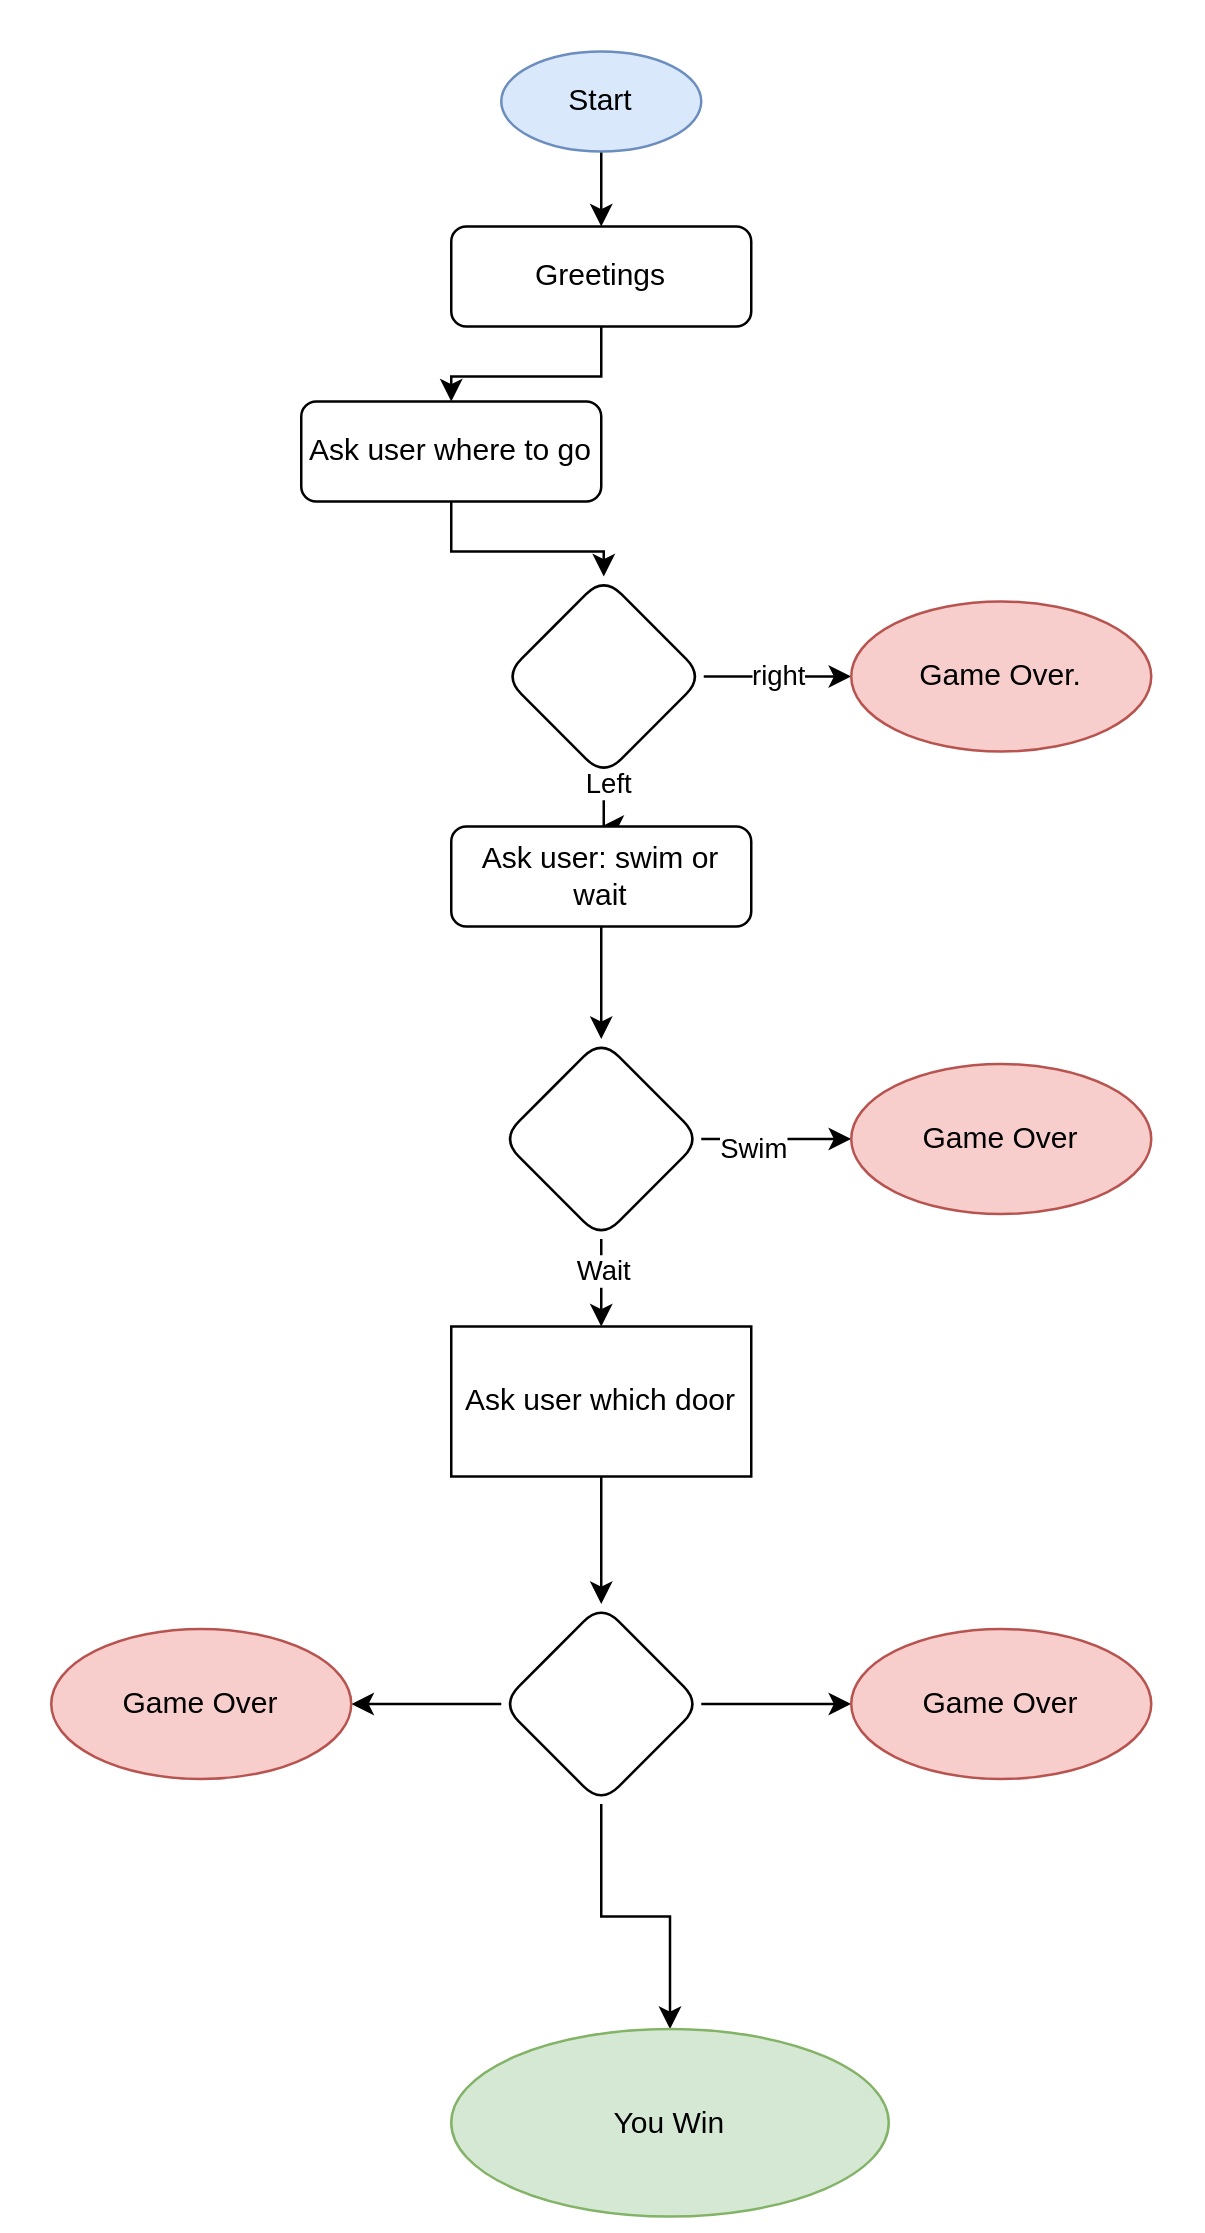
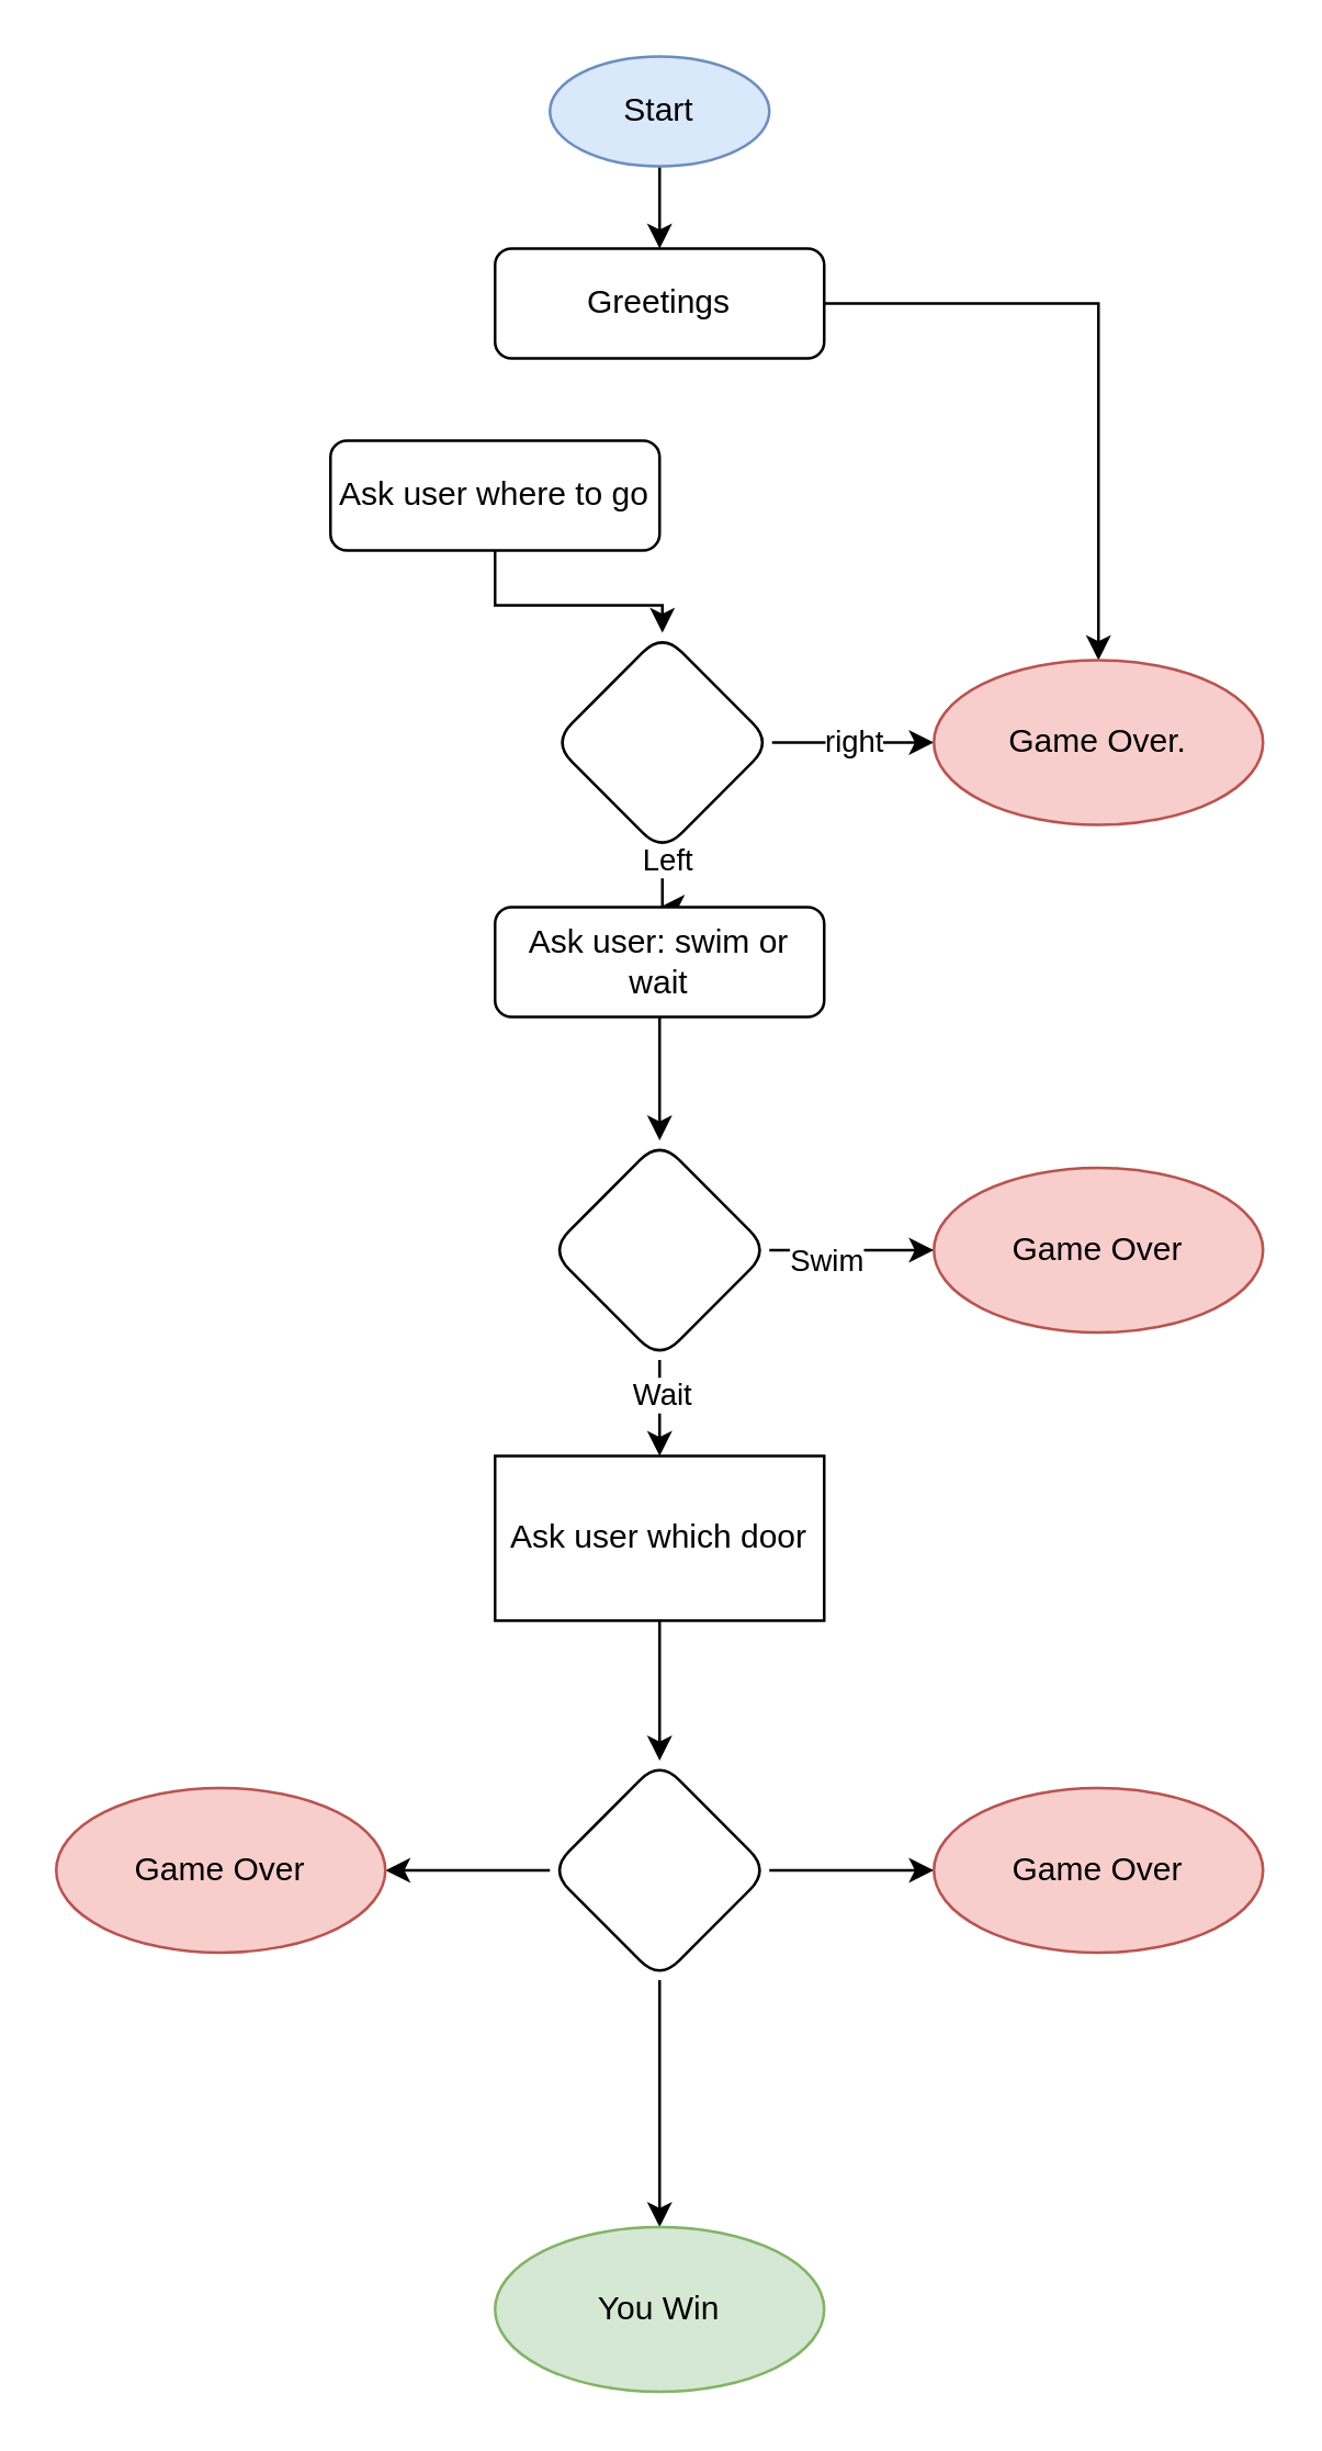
- <mxCell id="2" value="" style="edgeStyle=orthogonalEdgeStyle;rounded=0;orthogonalLoop=1;jettySize=auto;html=1;" edge="1" parent="1" source="3" target="7"><mxGeometry relative="1" as="geometry" /></mxCell>
+ <mxCell id="2" value="" style="edgeStyle=orthogonalEdgeStyle;rounded=0;orthogonalLoop=1;jettySize=auto;html=1;" edge="1" parent="1" source="3" target="12"><mxGeometry relative="1" as="geometry" /></mxCell>
- <mxCell id="29" value="You Win" style="ellipse;whiteSpace=wrap;html=1;shadow=0;fontFamily=Helvetica;fontSize=12;align=center;strokeColor=#82b366;strokeWidth=1;fillColor=#d5e8d4;" vertex="1" parent="1"><mxGeometry x="180" y="811" width="175" height="75" as="geometry" /></mxCell>
+ <mxCell id="29" value="You Win" style="ellipse;whiteSpace=wrap;html=1;shadow=0;fontFamily=Helvetica;fontSize=12;align=center;strokeColor=#82b366;strokeWidth=1;fillColor=#d5e8d4;" vertex="1" parent="1"><mxGeometry x="180" y="811" width="120" height="60" as="geometry" /></mxCell>
